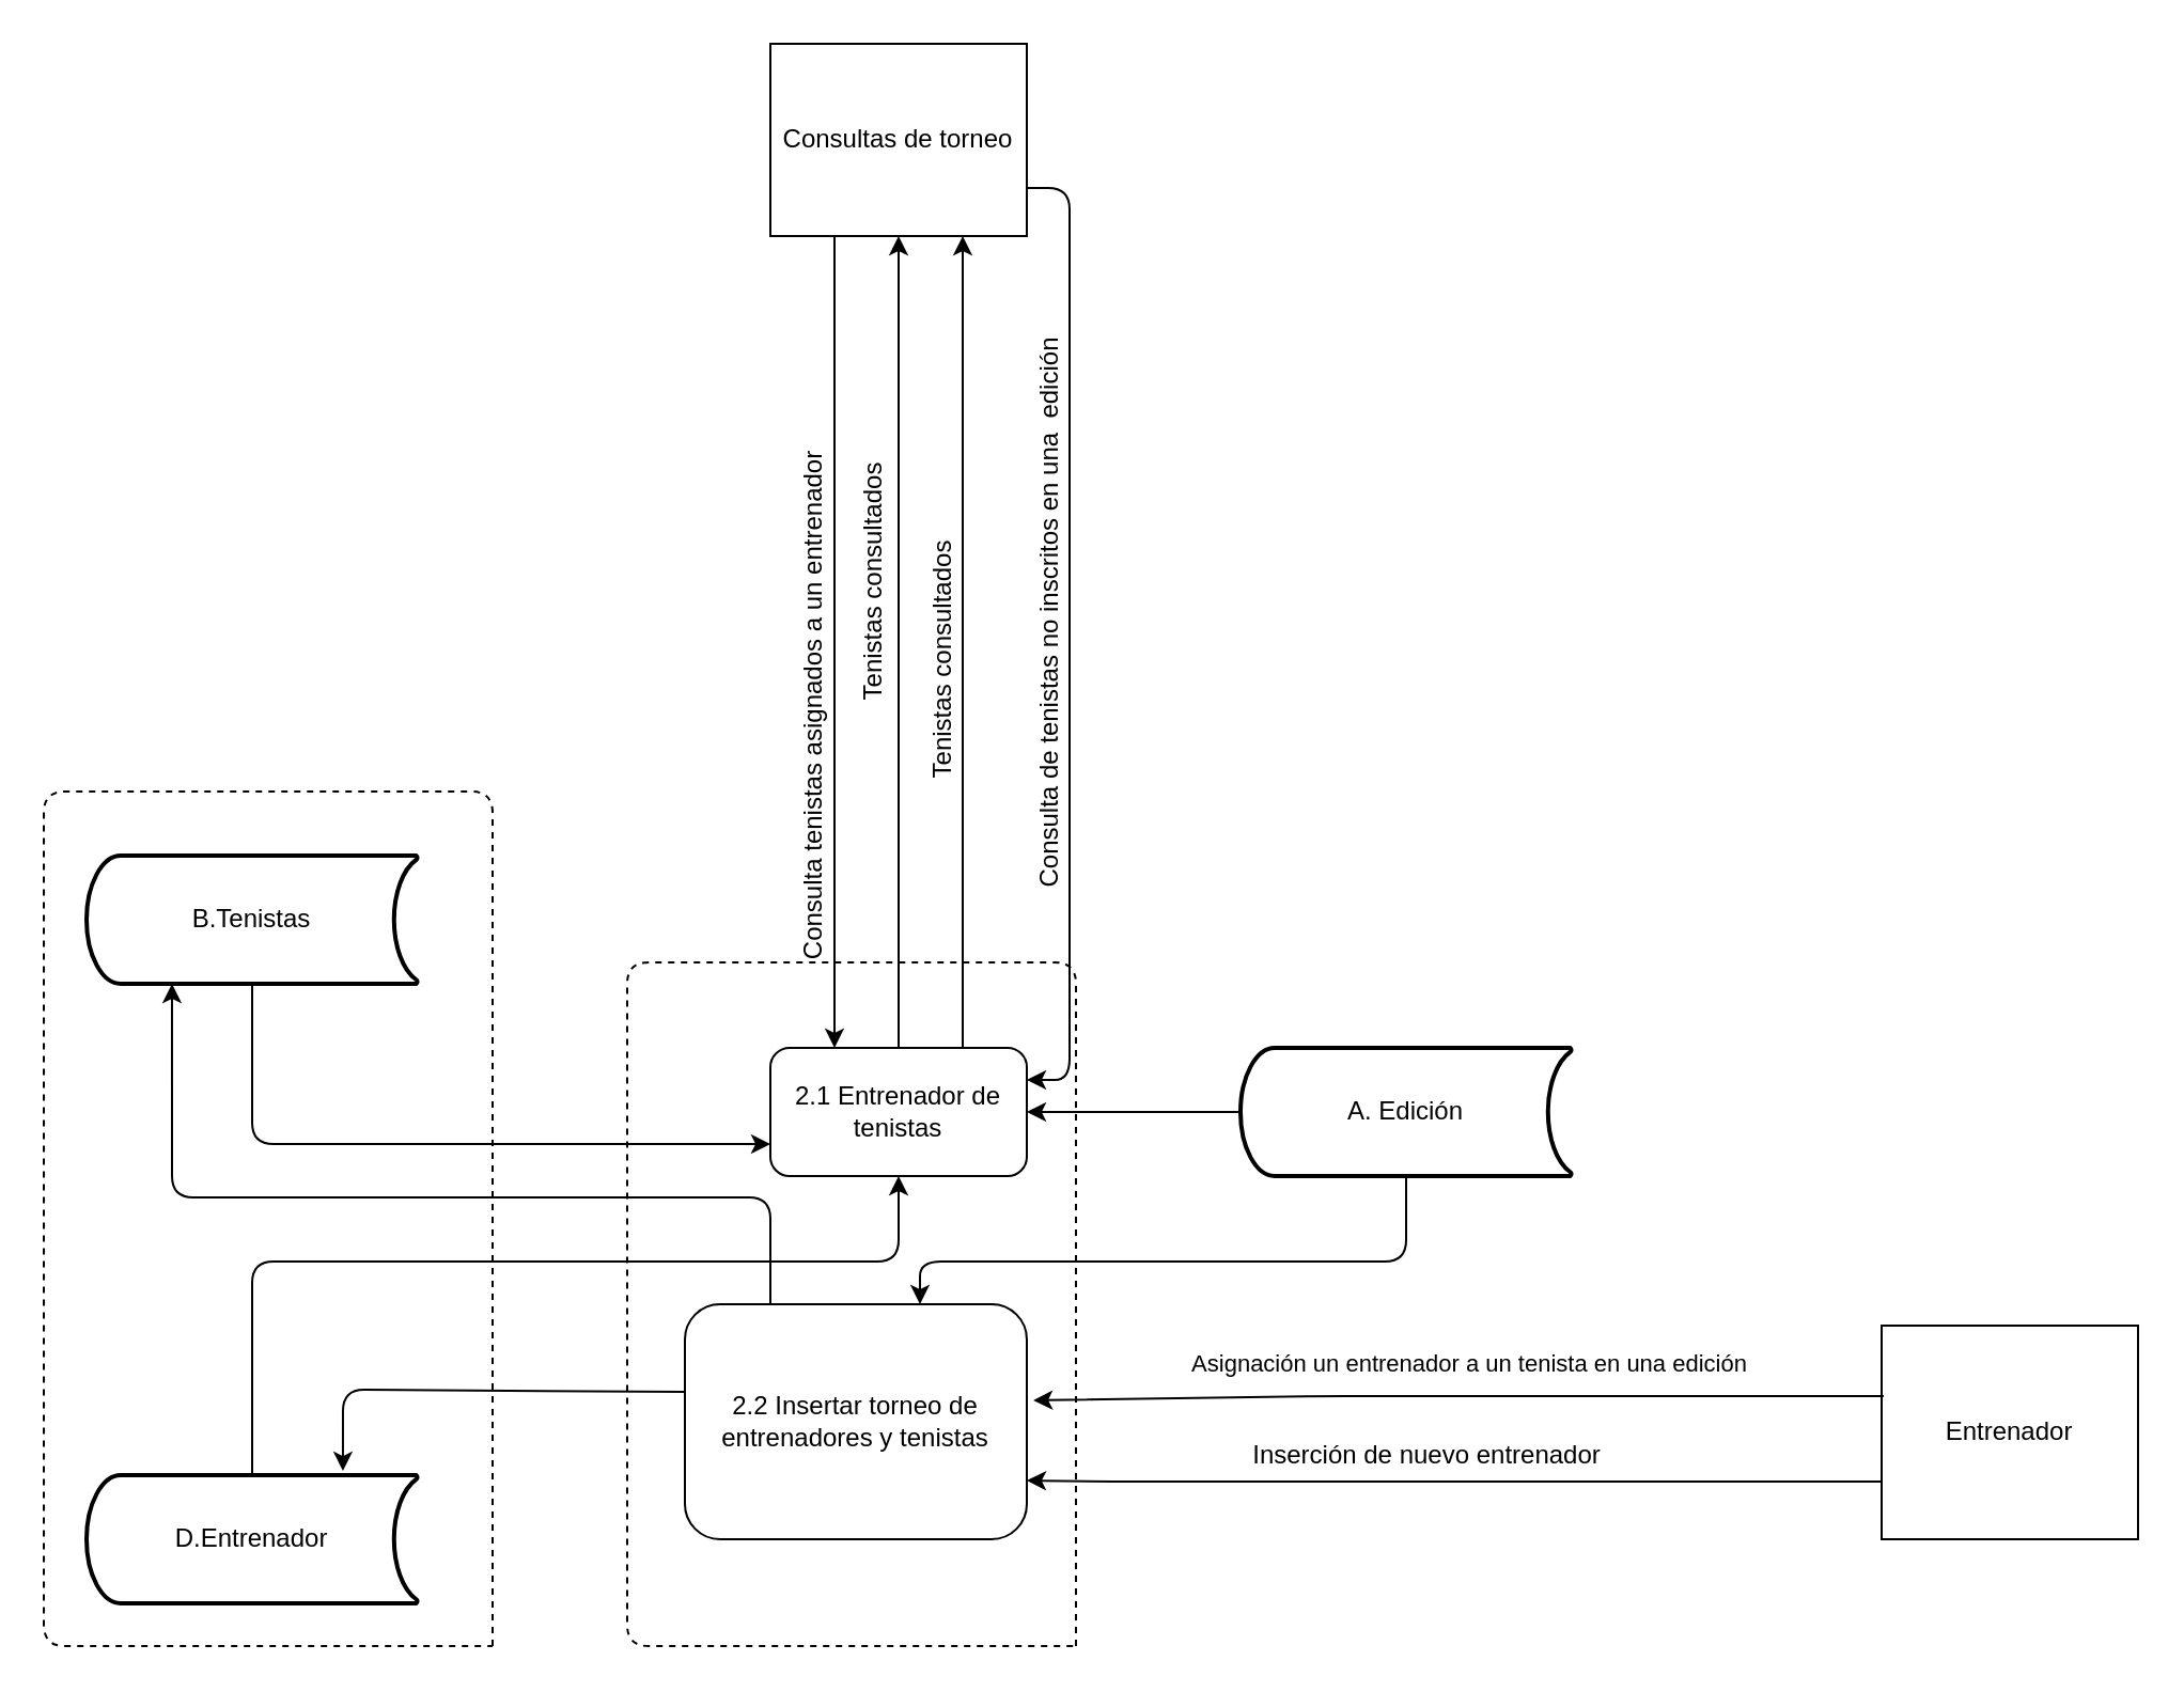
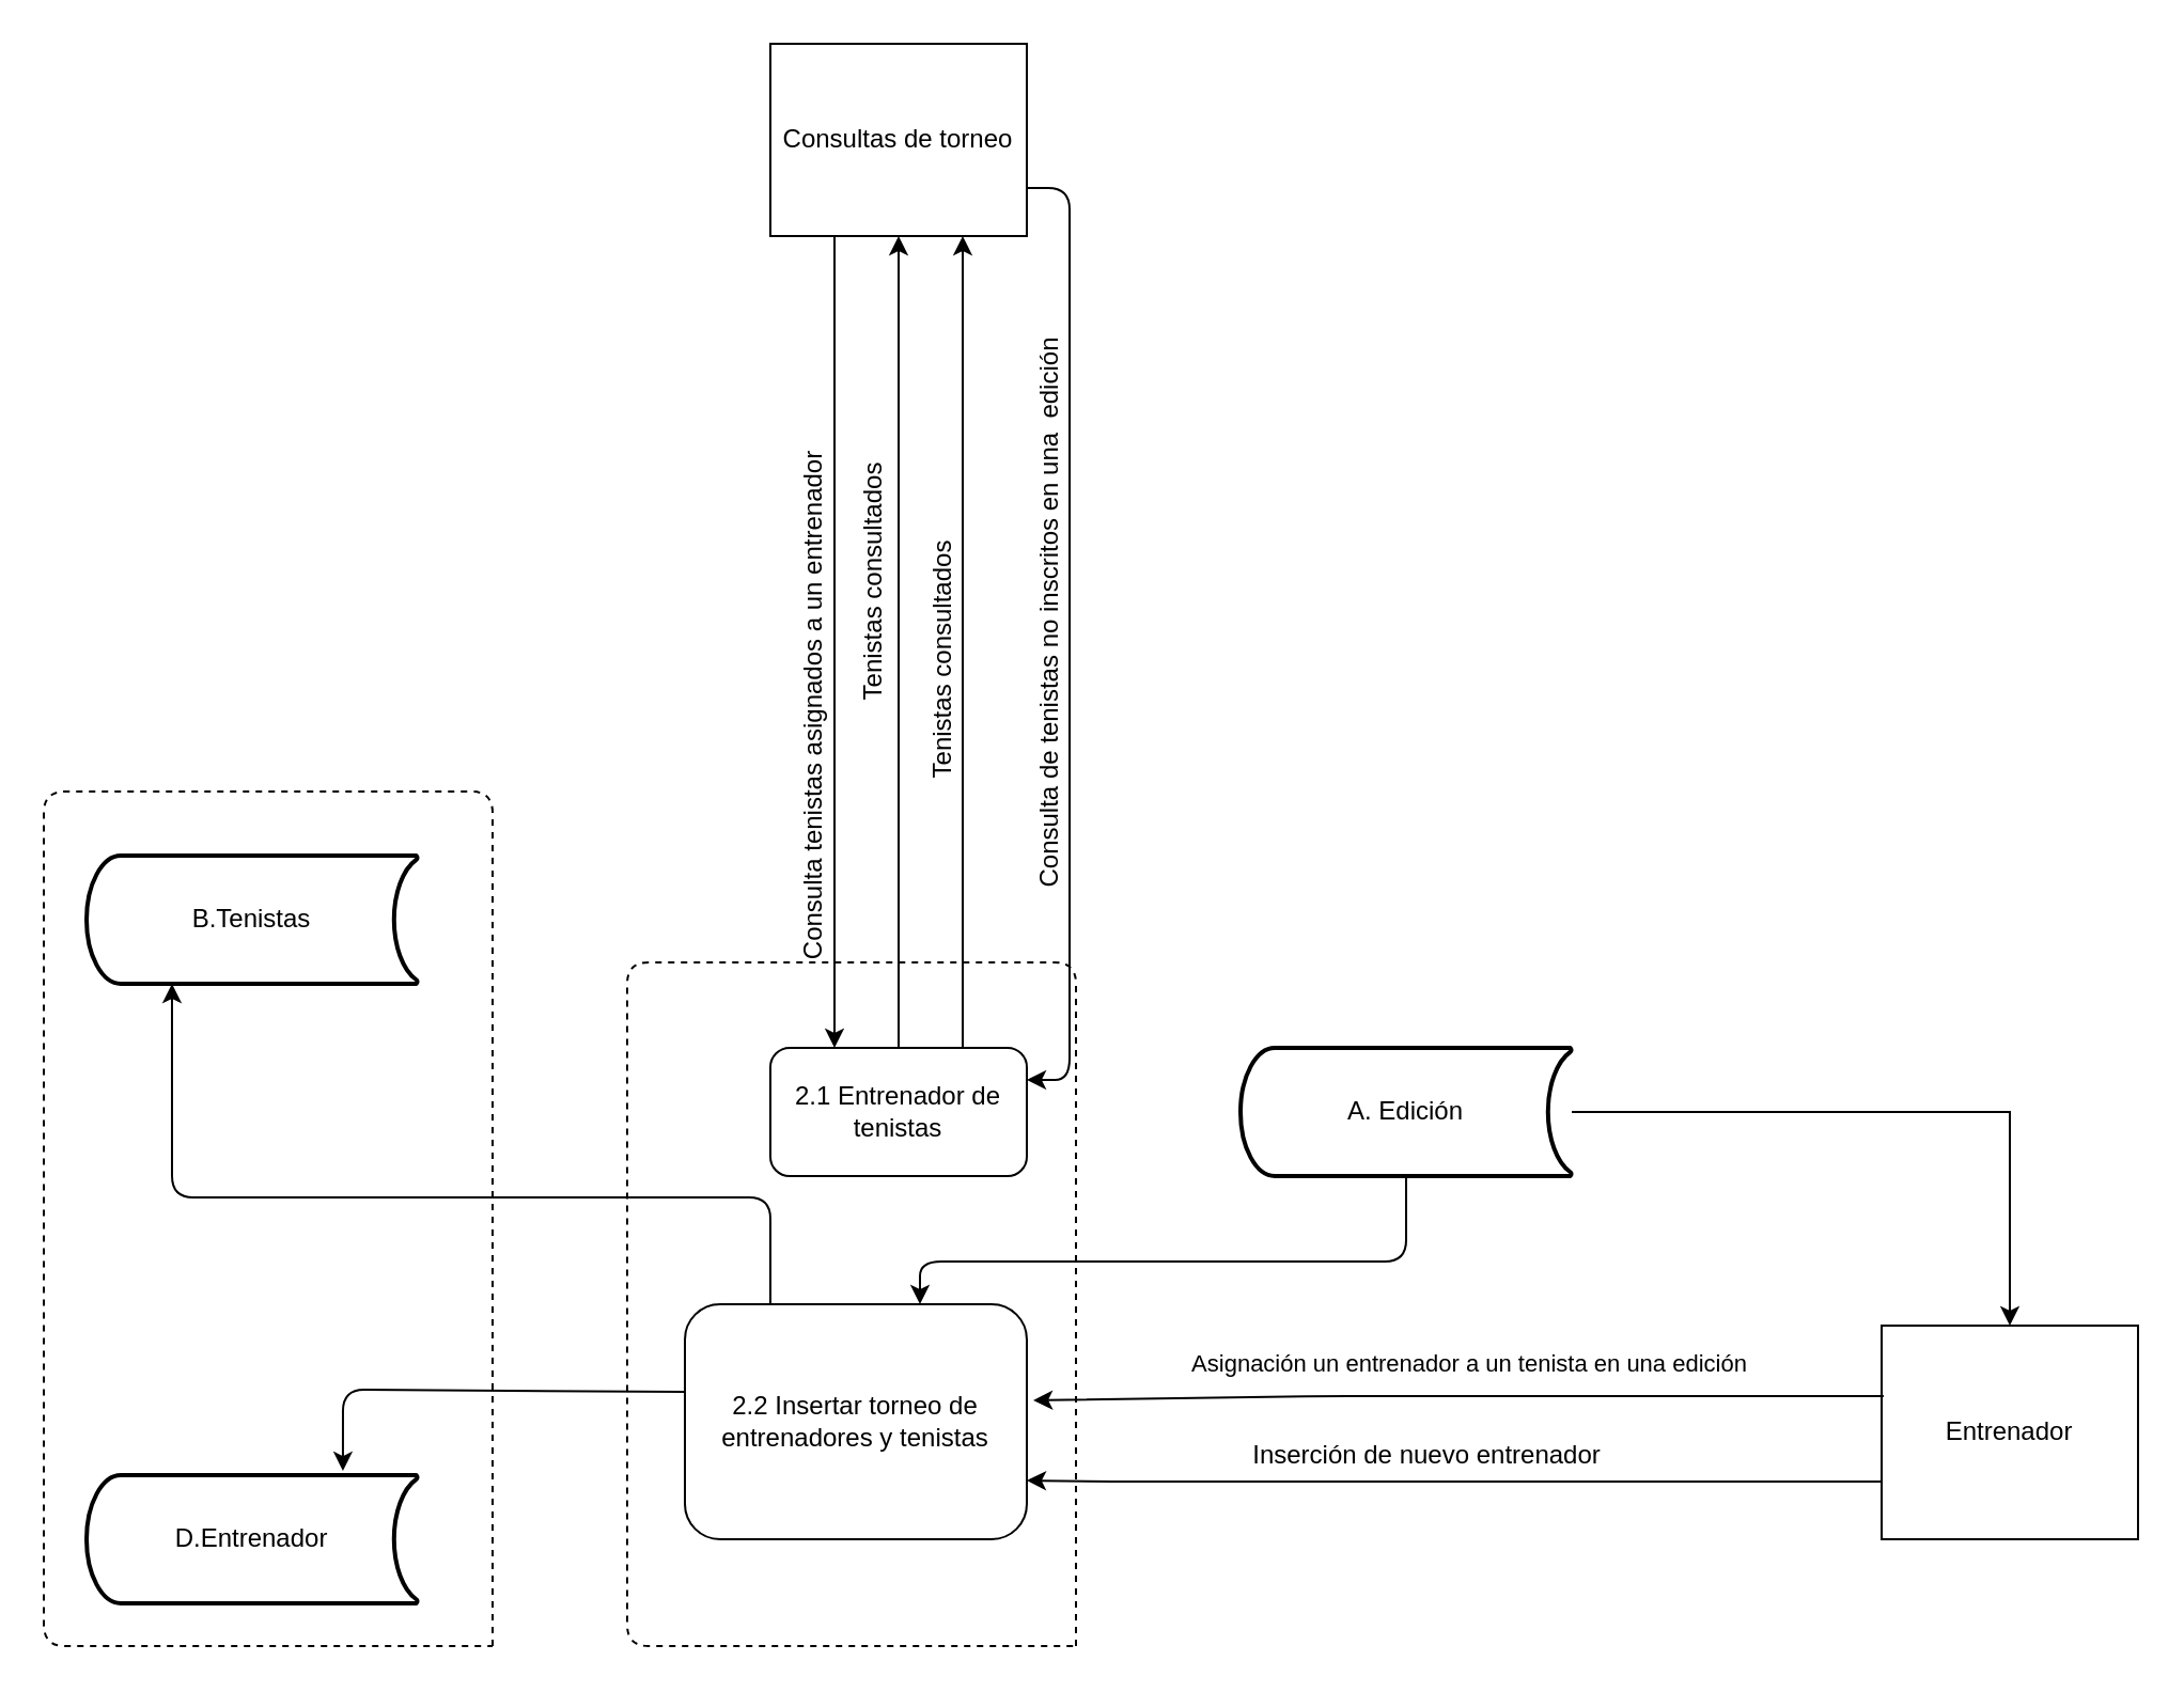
- <mxCell id="25" style="edgeStyle=orthogonalEdgeStyle;rounded=0;orthogonalLoop=1;jettySize=auto;html=1;" parent="1" source="27" target="17" edge="1"><mxGeometry relative="1" as="geometry" /></mxCell>
+ <mxCell id="25" style="edgeStyle=orthogonalEdgeStyle;rounded=0;orthogonalLoop=1;jettySize=auto;html=1;" parent="1" source="27" target="5" edge="1"><mxGeometry relative="1" as="geometry" /></mxCell>
- <mxCell id="15" style="edgeStyle=orthogonalEdgeStyle;rounded=1;orthogonalLoop=1;jettySize=auto;html=1;entryX=0;entryY=0.75;entryDx=0;entryDy=0;" parent="1" source="16" target="17" edge="1"><mxGeometry relative="1" as="geometry"><Array as="points"><mxPoint x="240" y="535" /><mxPoint x="240" y="535" /></Array><mxPoint x="340" y="535" as="targetPoint" /></mxGeometry></mxCell>
- <mxCell id="20" style="edgeStyle=orthogonalEdgeStyle;rounded=1;orthogonalLoop=1;jettySize=auto;html=1;" parent="1" source="21" target="17" edge="1"><mxGeometry relative="1" as="geometry"><Array as="points"><mxPoint x="118" y="590" /><mxPoint x="420" y="590" /></Array></mxGeometry></mxCell>
